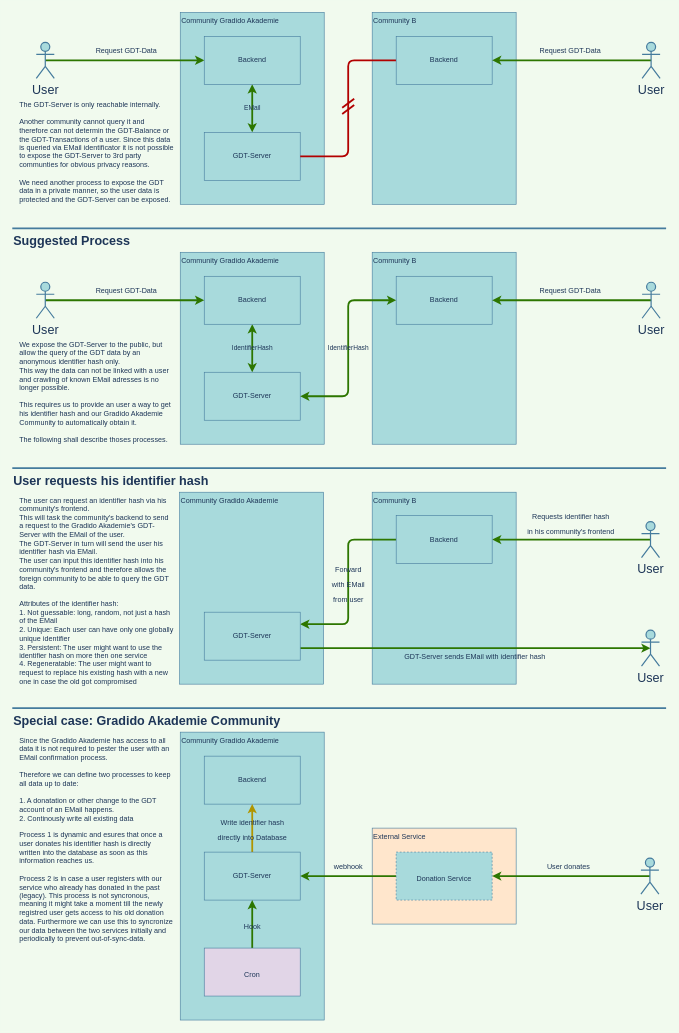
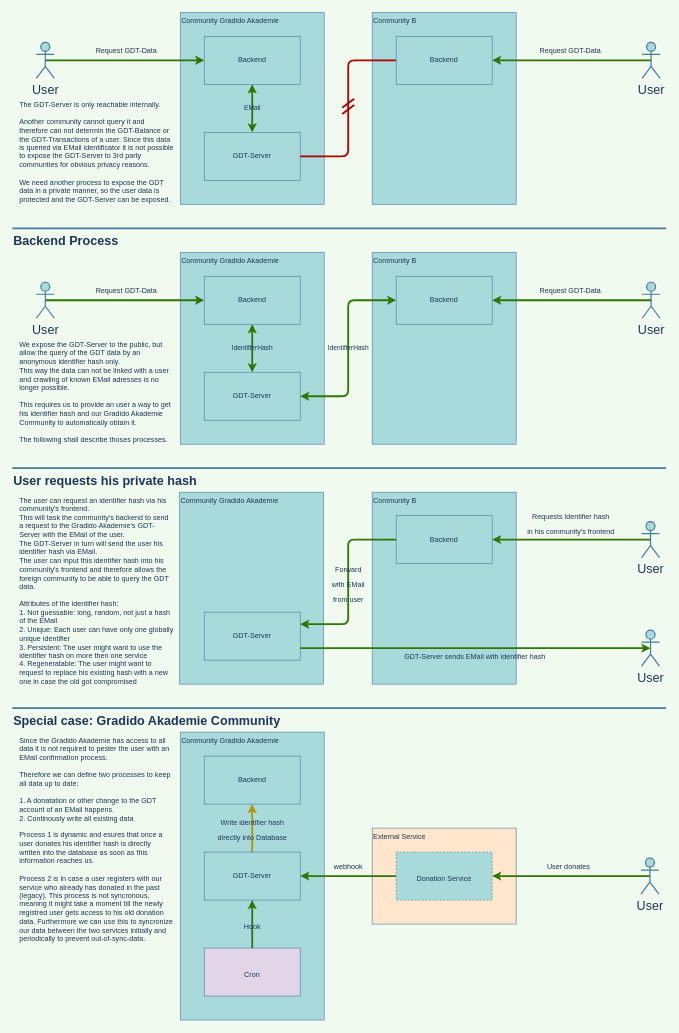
- <mxCell id="16" value="Suggested Process" style="text;html=1;strokeColor=none;fillColor=none;align=left;verticalAlign=middle;whiteSpace=wrap;rounded=0;fontSize=21;fontStyle=1;fontColor=#1D3557;" parent="1" vertex="1"><mxGeometry y="390" width="200" height="20" as="geometry" x="20" /></mxCell>
+ <mxCell id="16" value="Backend Process" style="text;html=1;strokeColor=none;fillColor=none;align=left;verticalAlign=middle;whiteSpace=wrap;rounded=0;fontSize=21;fontStyle=1;fontColor=#1D3557;" parent="1" vertex="1"><mxGeometry y="390" width="200" height="20" as="geometry" x="20" /></mxCell>
- <mxCell id="26" value="User requests his identifier hash" style="text;html=1;strokeColor=none;fillColor=none;align=left;verticalAlign=middle;whiteSpace=wrap;rounded=0;fontSize=21;fontStyle=1;fontColor=#1D3557;" parent="1" vertex="1"><mxGeometry y="790" width="330" height="20" as="geometry" x="20" /></mxCell>
+ <mxCell id="26" value="User requests his private hash" style="text;html=1;strokeColor=none;fillColor=none;align=left;verticalAlign=middle;whiteSpace=wrap;rounded=0;fontSize=21;fontStyle=1;fontColor=#1D3557;" parent="1" vertex="1"><mxGeometry y="790" width="330" height="20" as="geometry" x="20" /></mxCell>
